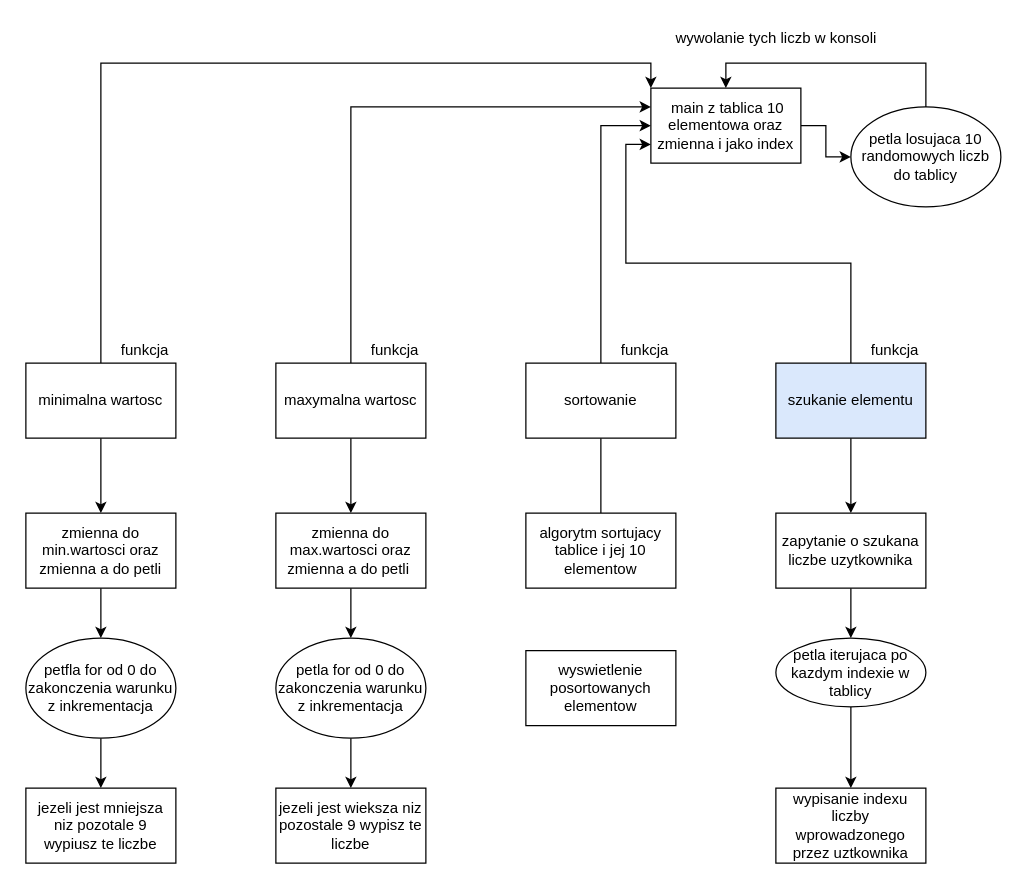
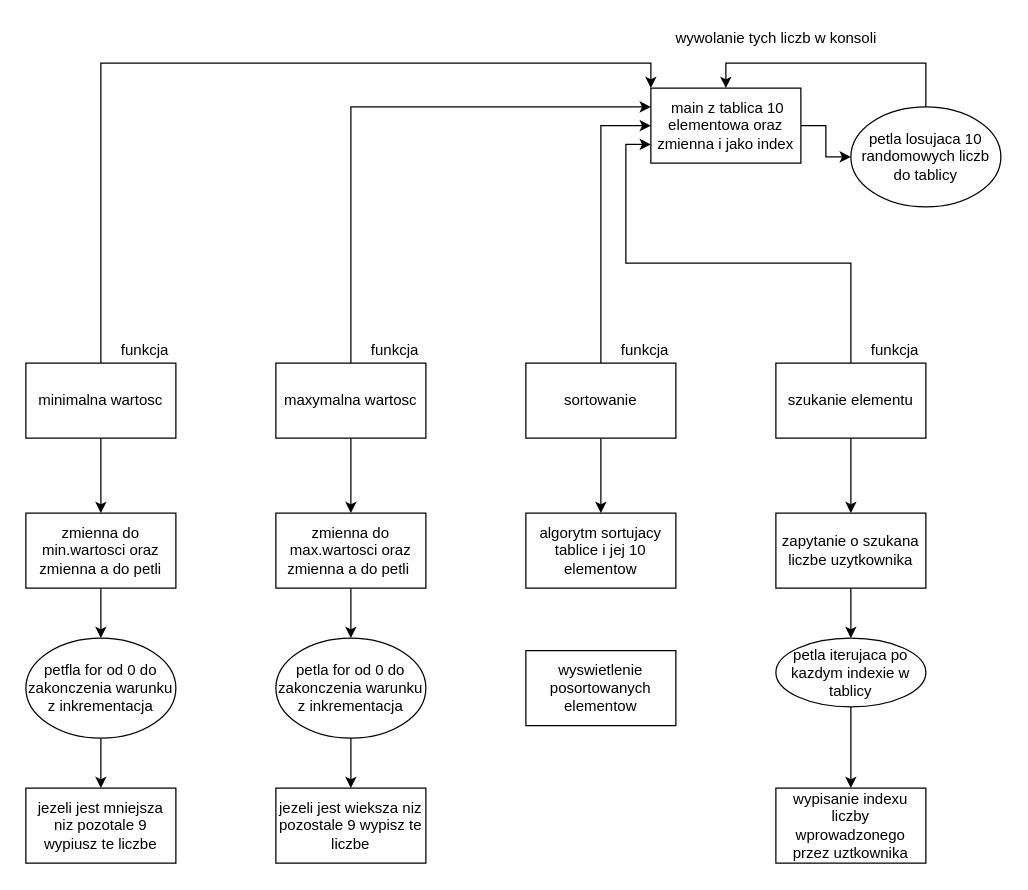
- <mxCell id="15" value="szukanie elementu" style="whiteSpace=wrap;html=1;fillColor=#dae8fc;" vertex="1" parent="1"><mxGeometry x="620" y="290" width="120" height="60" as="geometry" /></mxCell>
+ <mxCell id="15" value="szukanie elementu" style="whiteSpace=wrap;html=1;" vertex="1" parent="1"><mxGeometry x="620" y="290" width="120" height="60" as="geometry" /></mxCell>
- <mxCell id="11" style="edgeStyle=orthogonalEdgeStyle;rounded=0;orthogonalLoop=1;jettySize=auto;html=1;exitX=0.5;exitY=1;exitDx=0;exitDy=0;entryX=0.5;entryY=0;entryDx=0;entryDy=0;endArrow=none;" edge="1" parent="1" source="12" target="33"><mxGeometry relative="1" as="geometry" /></mxCell>
+ <mxCell id="11" style="edgeStyle=orthogonalEdgeStyle;rounded=0;orthogonalLoop=1;jettySize=auto;html=1;exitX=0.5;exitY=1;exitDx=0;exitDy=0;entryX=0.5;entryY=0;entryDx=0;entryDy=0;" edge="1" parent="1" source="12" target="33"><mxGeometry relative="1" as="geometry" /></mxCell>
